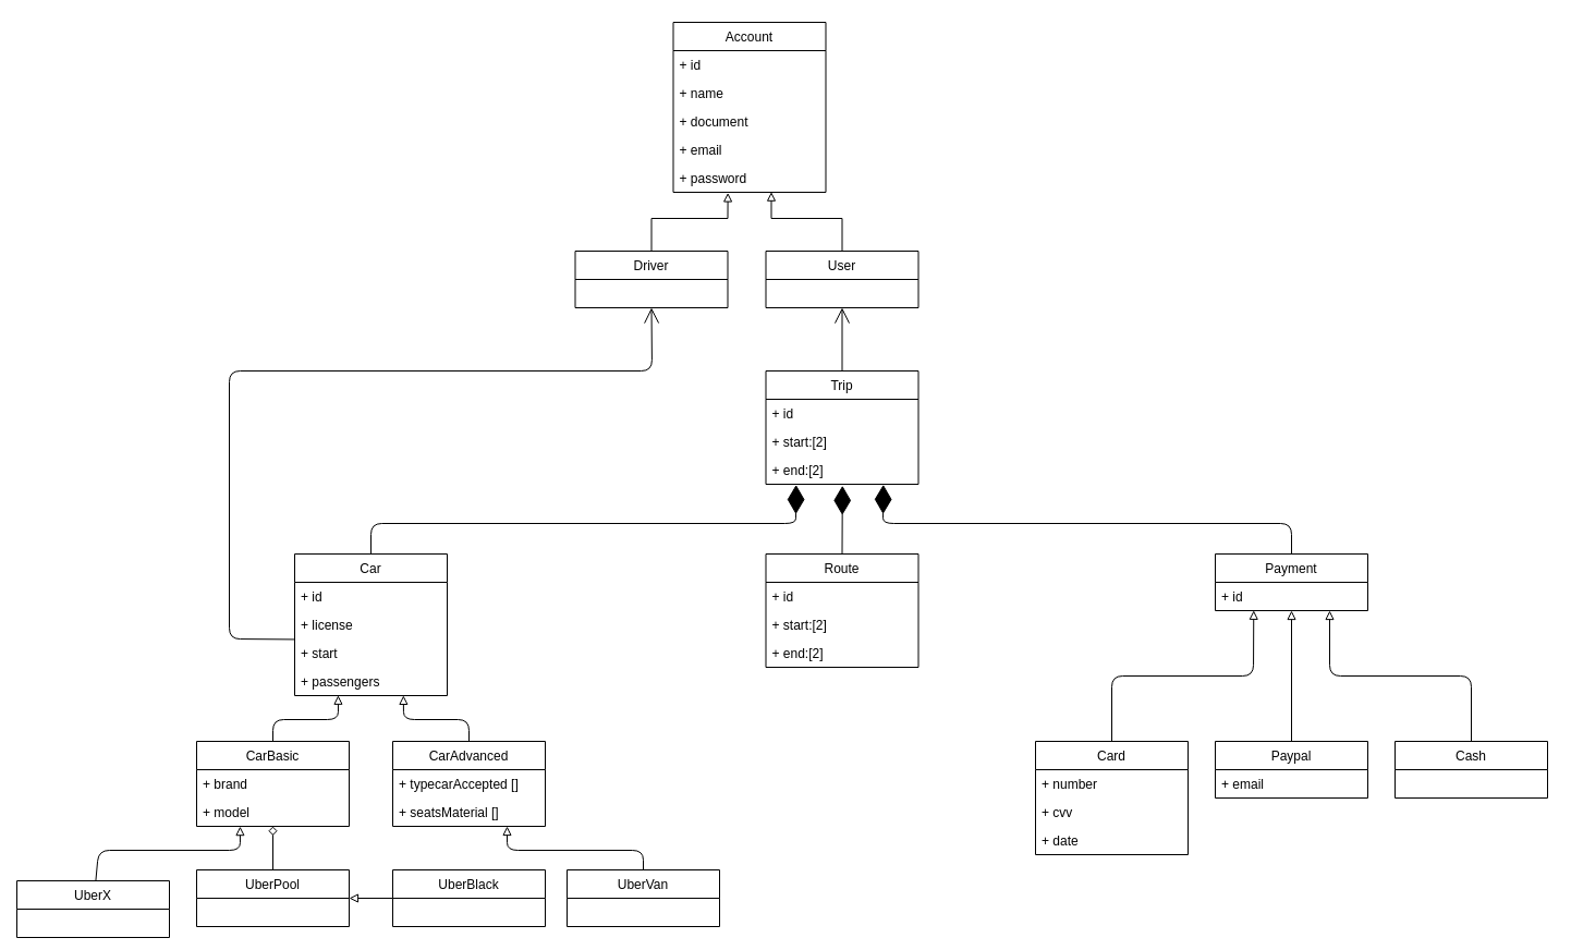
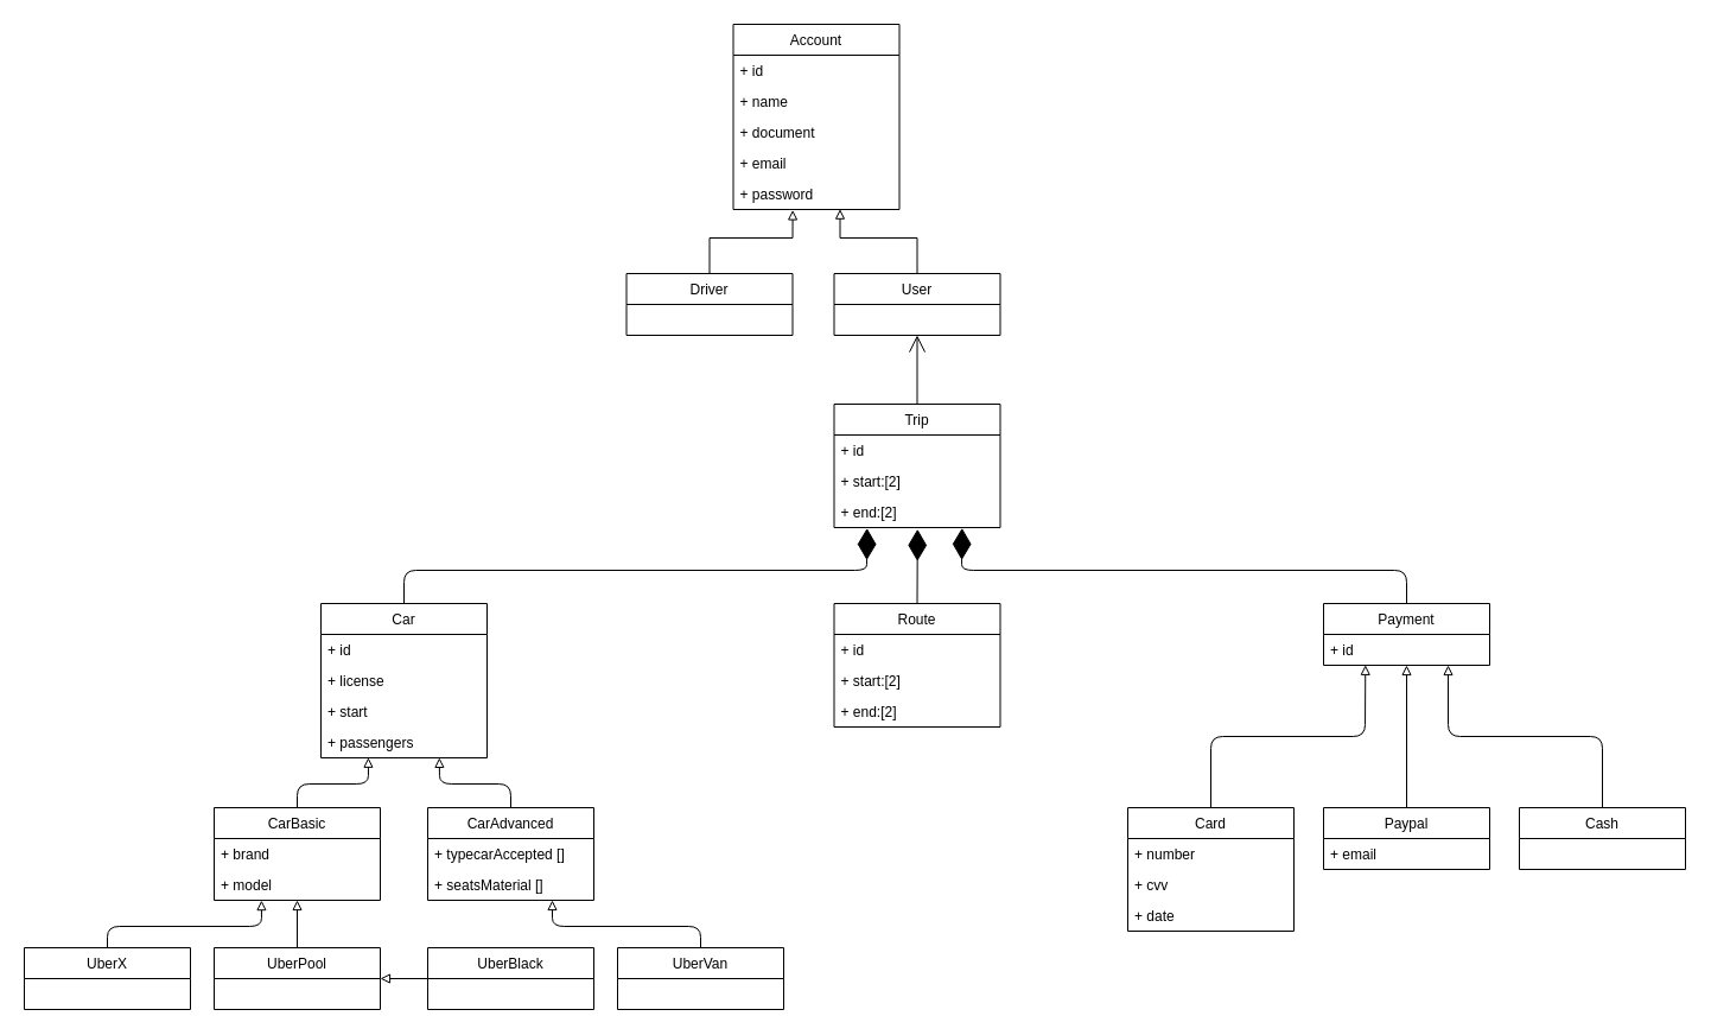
- <mxCell id="57" value="" style="endArrow=open;endFill=1;endSize=12;html=1;exitX=-0.001;exitY=1.017;exitDx=0;exitDy=0;exitPerimeter=0;entryX=0.5;entryY=1;entryDx=0;entryDy=0;" edge="1" parent="1" source="36" target="5"><mxGeometry width="160" relative="1" as="geometry"><mxPoint x="190" y="530" as="sourcePoint" /><mxPoint x="180" y="300" as="targetPoint" /><Array as="points"><mxPoint x="210" y="586" /><mxPoint x="210" y="340" /><mxPoint x="598" y="340" /></Array></mxGeometry></mxCell>
- <mxCell id="8" style="edgeStyle=none;html=1;entryX=0.5;entryY=1;entryDx=0;entryDy=0;endArrow=diamond;endFill=0;" edge="1" parent="1" source="9" target="44"><mxGeometry relative="1" as="geometry" /></mxCell>
+ <mxCell id="8" style="edgeStyle=none;html=1;entryX=0.5;entryY=1;entryDx=0;entryDy=0;endArrow=block;endFill=0;" edge="1" parent="1" source="9" target="44"><mxGeometry relative="1" as="geometry" /></mxCell>
- <mxCell id="7" value="UberX" style="swimlane;fontStyle=0;childLayout=stackLayout;horizontal=1;startSize=26;fillColor=none;horizontalStack=0;resizeParent=1;resizeParentMax=0;resizeLast=0;collapsible=1;marginBottom=0;" parent="1" vertex="1"><mxGeometry x="15" y="808" width="140" height="52" as="geometry" /></mxCell>
+ <mxCell id="7" value="UberX" style="swimlane;fontStyle=0;childLayout=stackLayout;horizontal=1;startSize=26;fillColor=none;horizontalStack=0;resizeParent=1;resizeParentMax=0;resizeLast=0;collapsible=1;marginBottom=0;" parent="1" vertex="1"><mxGeometry x="20" y="798" width="140" height="52" as="geometry" /></mxCell>
